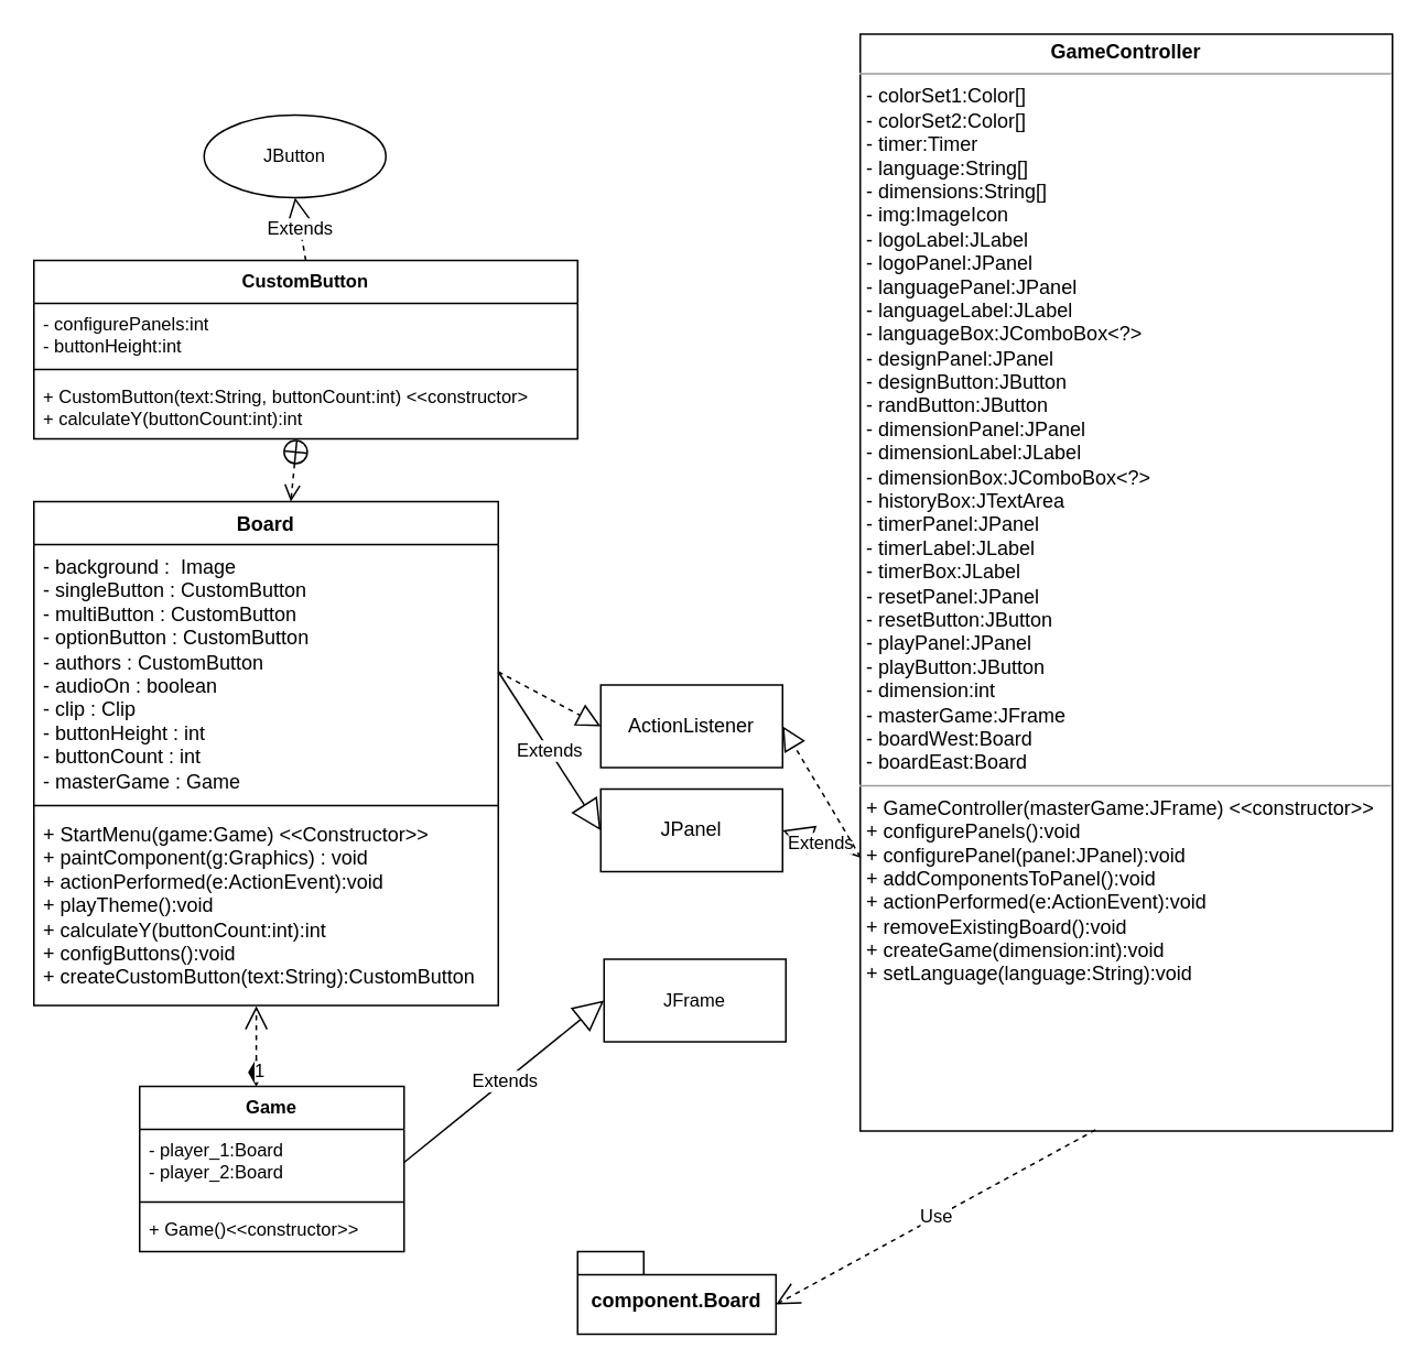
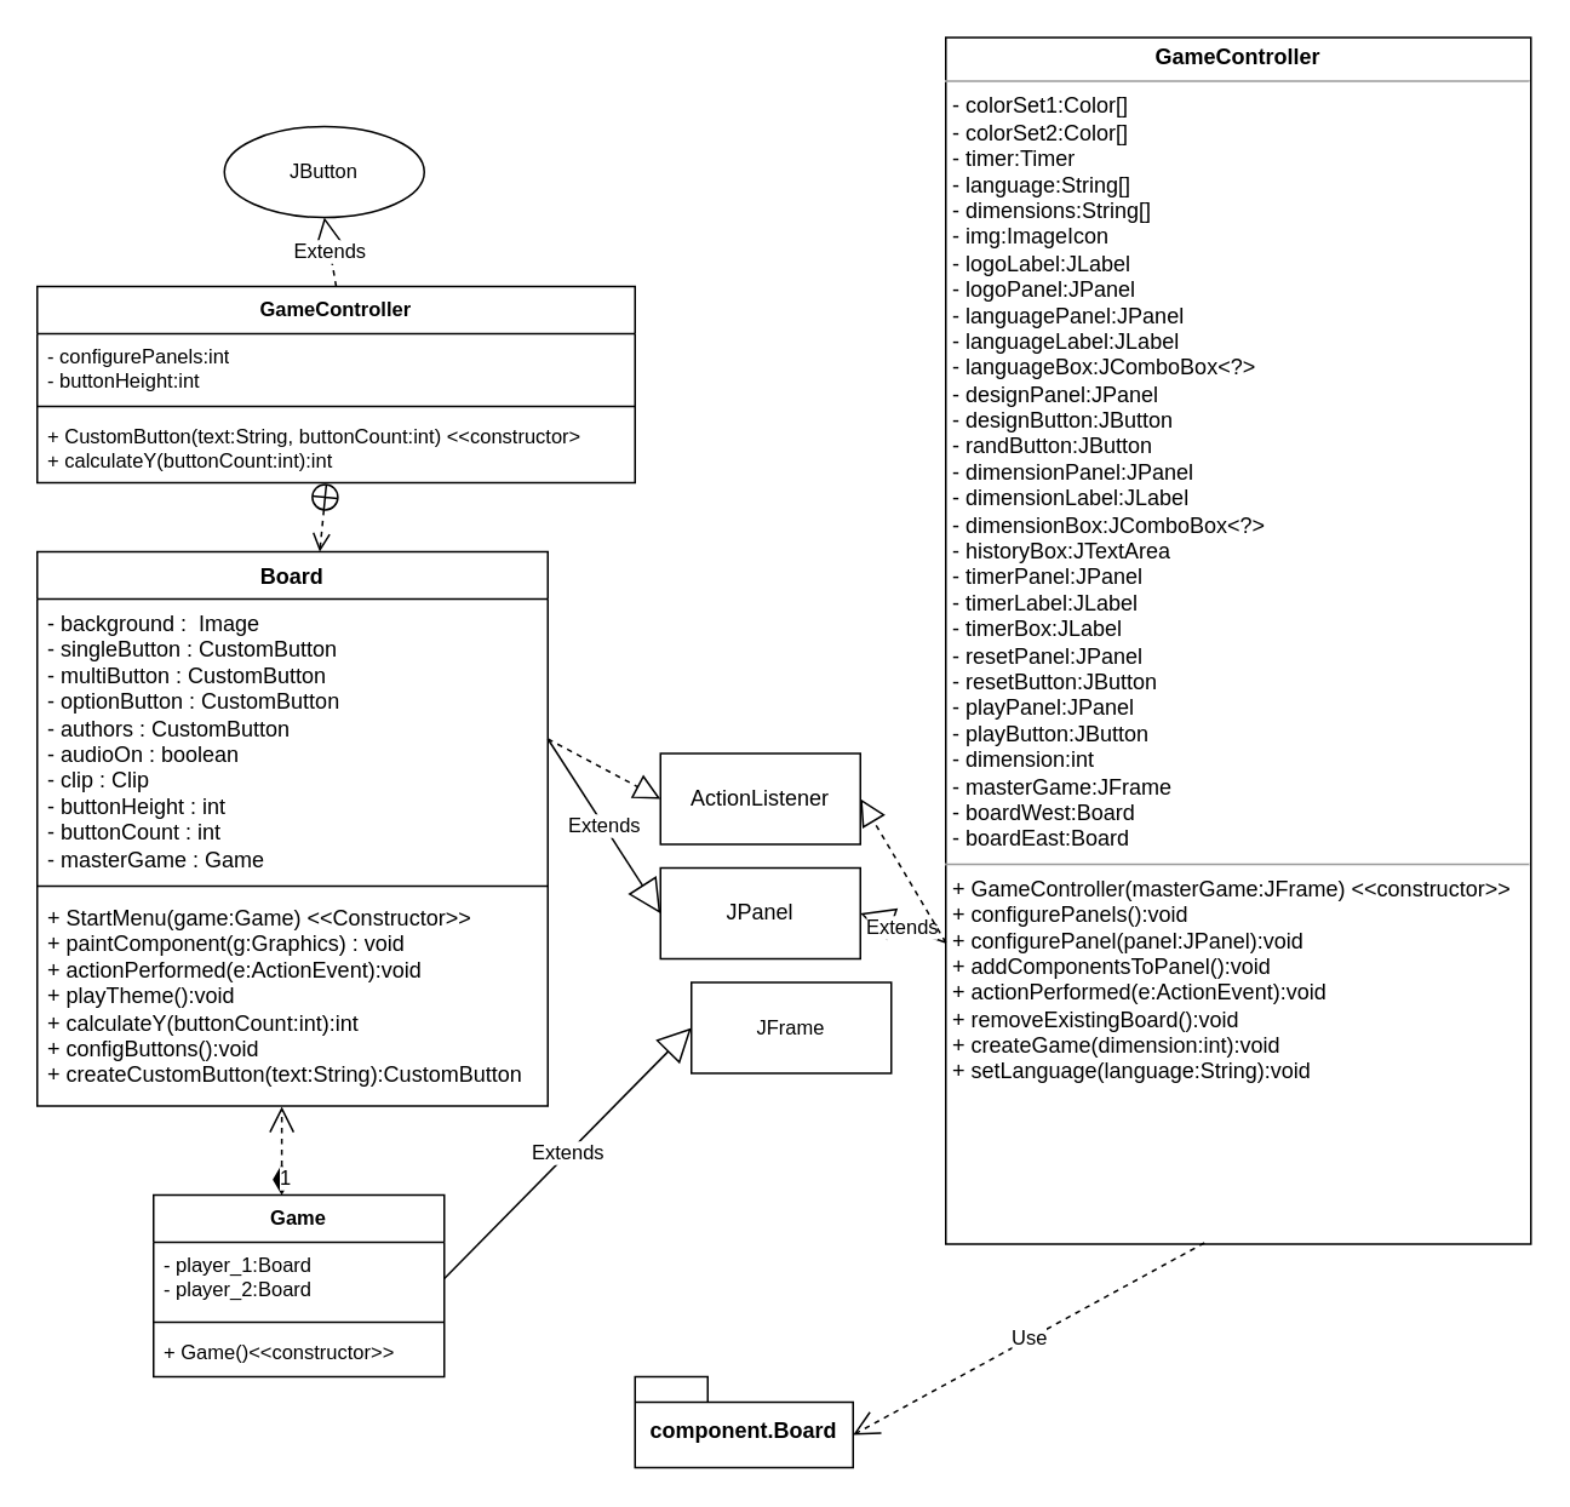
- <mxCell id="11" value="CustomButton" style="swimlane;fontStyle=1;align=center;verticalAlign=top;childLayout=stackLayout;horizontal=1;startSize=26;horizontalStack=0;resizeParent=1;resizeParentMax=0;resizeLast=0;collapsible=1;marginBottom=0;whiteSpace=wrap;html=1;fontFamily=Helvetica;fontSize=11;fontColor=default;" parent="1" vertex="1"><mxGeometry x="20" y="157" width="329" height="108" as="geometry" /></mxCell>
+ <mxCell id="11" value="GameController" style="swimlane;fontStyle=1;align=center;verticalAlign=top;childLayout=stackLayout;horizontal=1;startSize=26;horizontalStack=0;resizeParent=1;resizeParentMax=0;resizeLast=0;collapsible=1;marginBottom=0;whiteSpace=wrap;html=1;fontFamily=Helvetica;fontSize=11;fontColor=default;" parent="1" vertex="1"><mxGeometry x="20" y="157" width="329" height="108" as="geometry" /></mxCell>
- <mxCell id="25" value="JFrame" style="html=1;whiteSpace=wrap;fontFamily=Helvetica;fontSize=11;fontColor=default;" parent="1" vertex="1"><mxGeometry x="365" y="580" width="110" height="50" as="geometry" /></mxCell>
+ <mxCell id="25" value="JFrame" style="html=1;whiteSpace=wrap;fontFamily=Helvetica;fontSize=11;fontColor=default;" parent="1" vertex="1"><mxGeometry x="380" y="540" width="110" height="50" as="geometry" /></mxCell>
